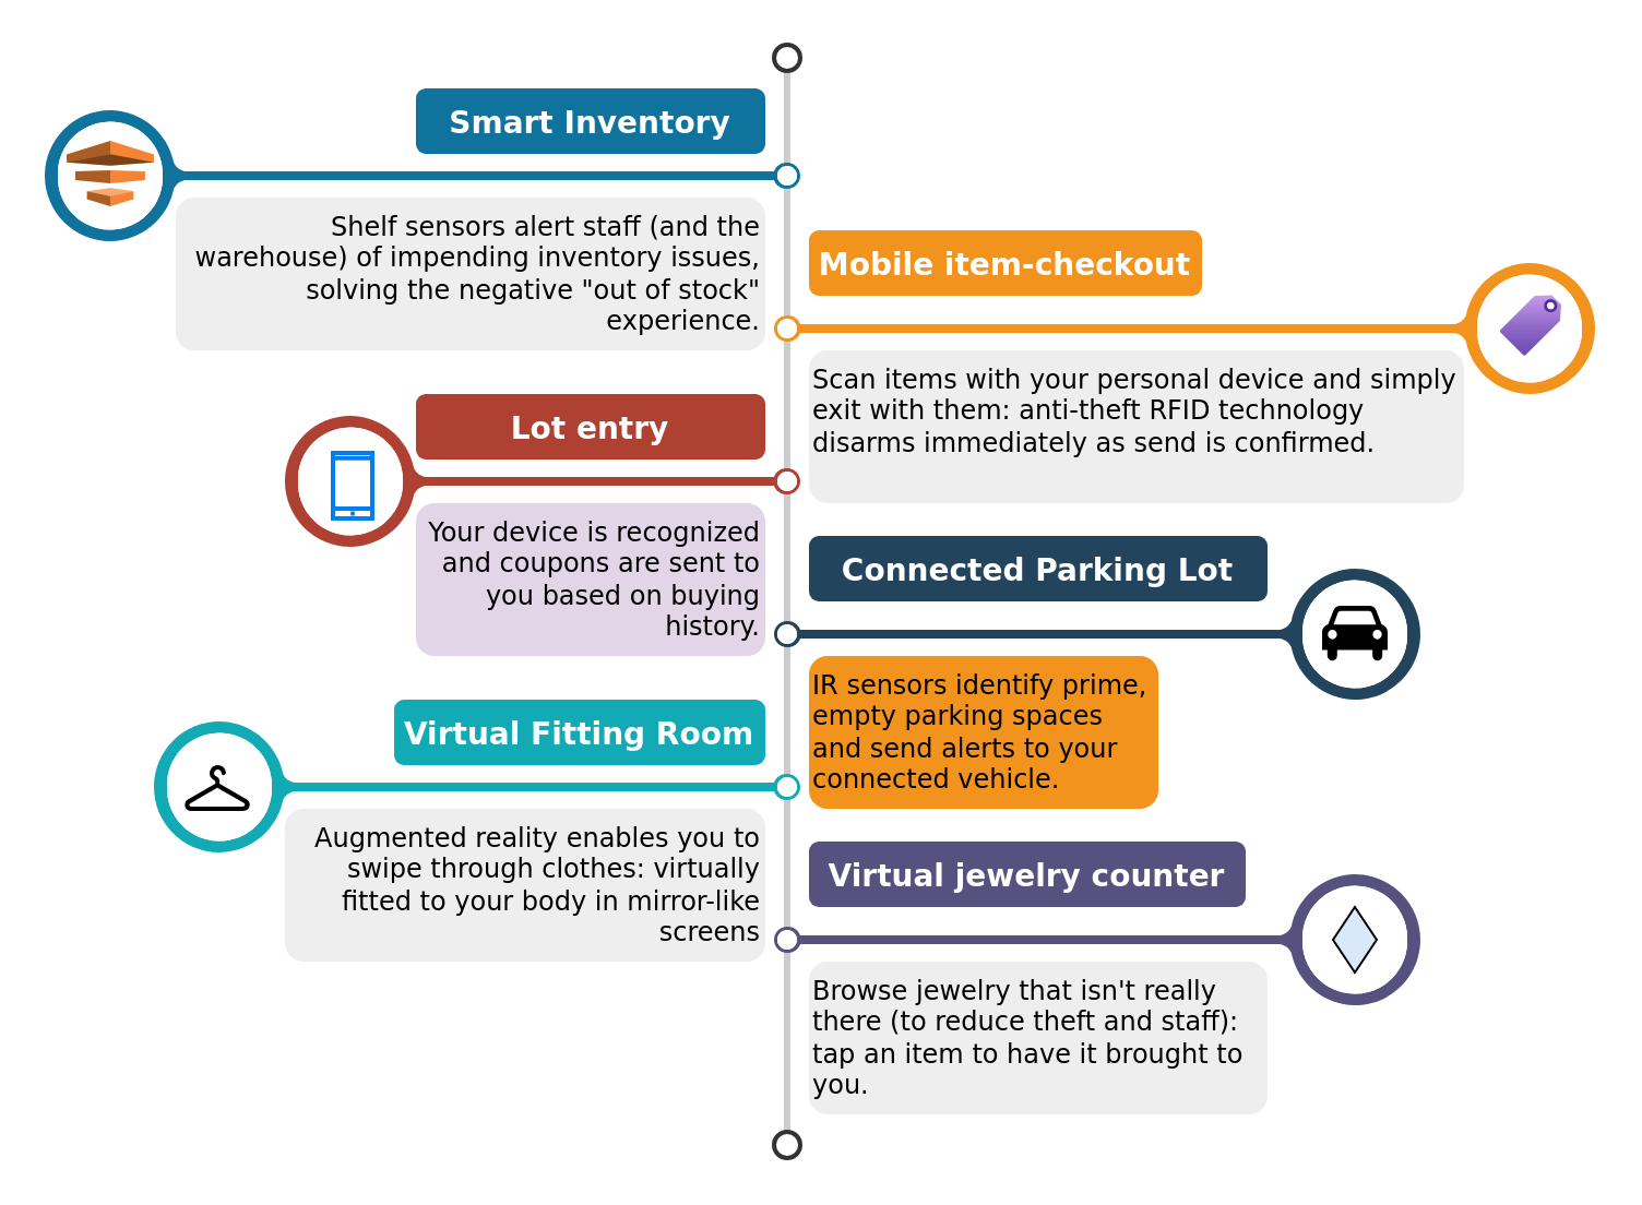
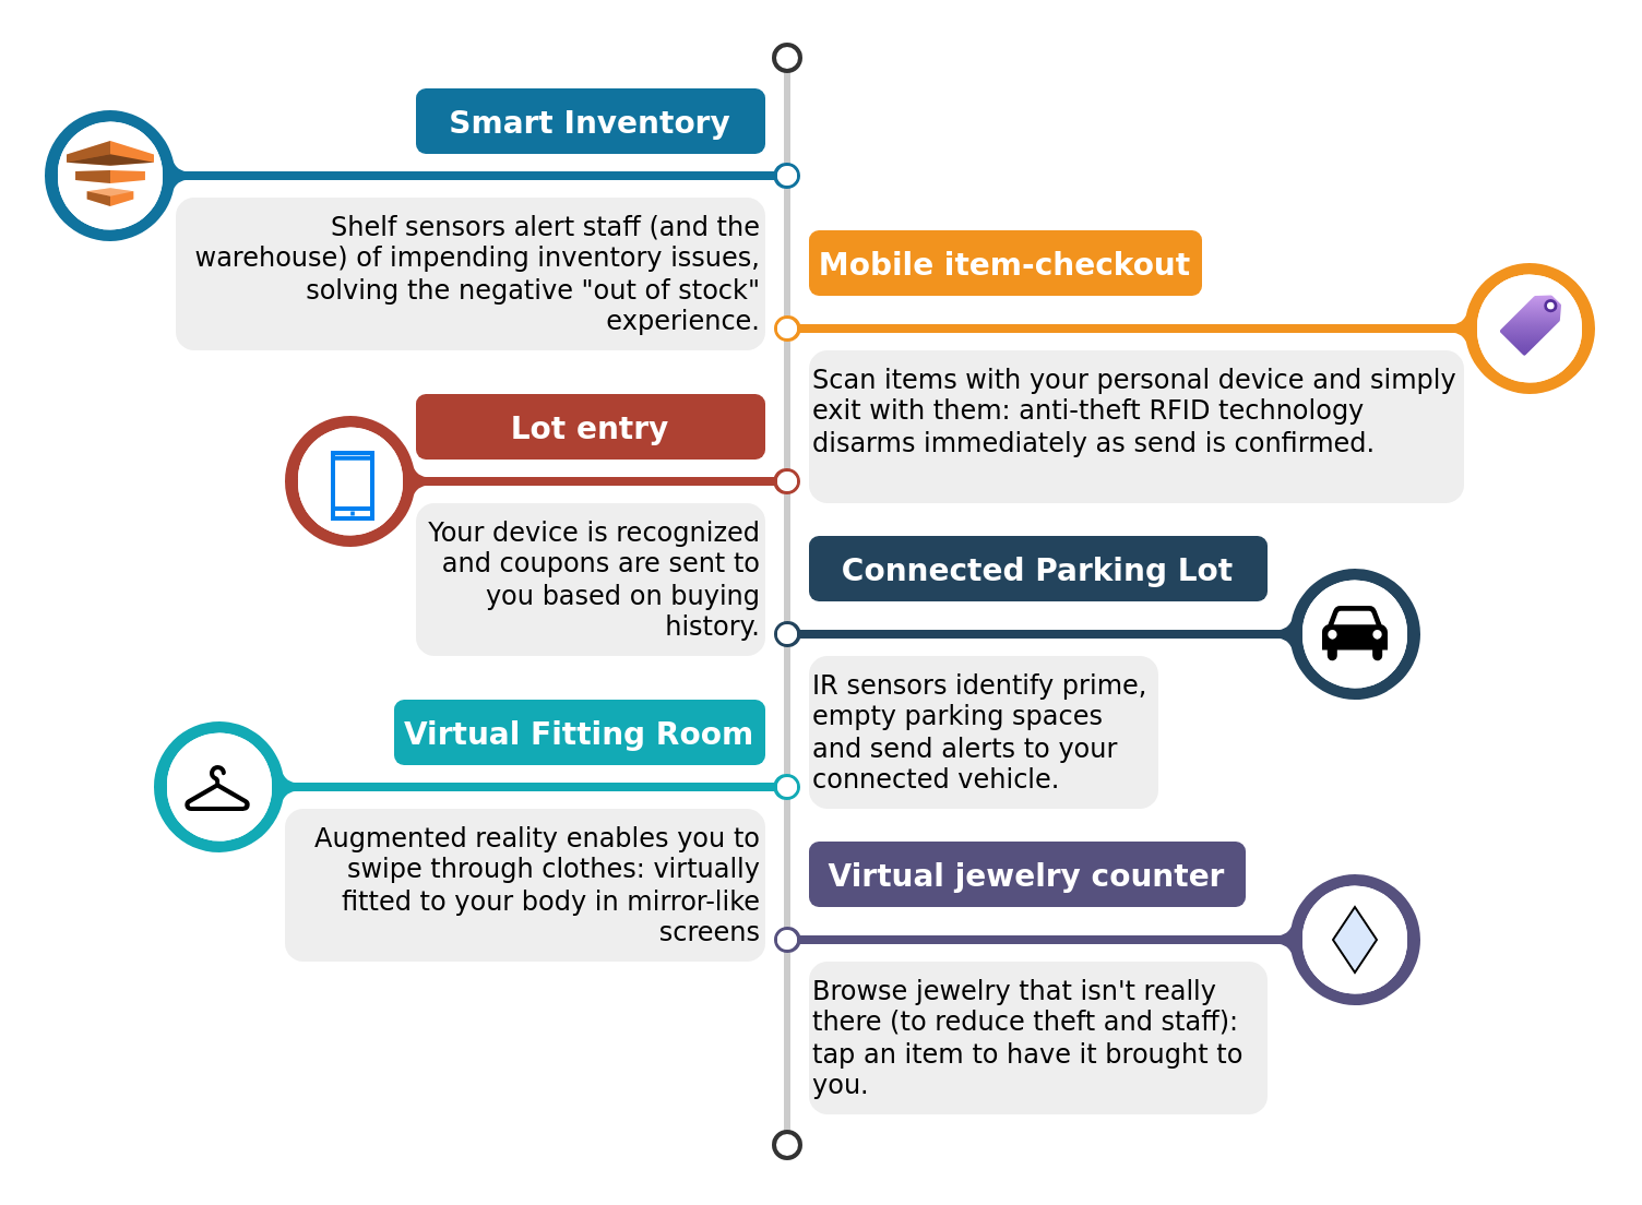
- <mxCell id="19" value="Your device is recognized and coupons are sent to you based on buying history." style="rounded=1;strokeColor=none;fillColor=#e1d5e7;align=right;arcSize=12;verticalAlign=top;whiteSpace=wrap;html=1;fontSize=12;fontFamily=Dejavu Sans;" vertex="1" parent="1"><mxGeometry x="190" y="230" width="160" height="70" as="geometry" /></mxCell>
+ <mxCell id="19" value="Your device is recognized and coupons are sent to you based on buying history." style="rounded=1;strokeColor=none;fillColor=#EEEEEE;align=right;arcSize=12;verticalAlign=top;whiteSpace=wrap;html=1;fontSize=12;fontFamily=Dejavu Sans;" vertex="1" parent="1"><mxGeometry x="190" y="230" width="160" height="70" as="geometry" /></mxCell>
- <mxCell id="20" value="IR sensors identify prime, empty parking spaces and send alerts to your connected vehicle." style="rounded=1;strokeColor=none;fillColor=#f2931e;align=left;arcSize=12;verticalAlign=top;whiteSpace=wrap;html=1;fontSize=12;fontFamily=Dejavu Sans;" vertex="1" parent="1"><mxGeometry x="370" y="300" width="160" height="70" as="geometry" /></mxCell>
+ <mxCell id="20" value="IR sensors identify prime, empty parking spaces and send alerts to your connected vehicle." style="rounded=1;strokeColor=none;fillColor=#EEEEEE;align=left;arcSize=12;verticalAlign=top;whiteSpace=wrap;html=1;fontSize=12;fontFamily=Dejavu Sans;" vertex="1" parent="1"><mxGeometry x="370" y="300" width="160" height="70" as="geometry" /></mxCell>
